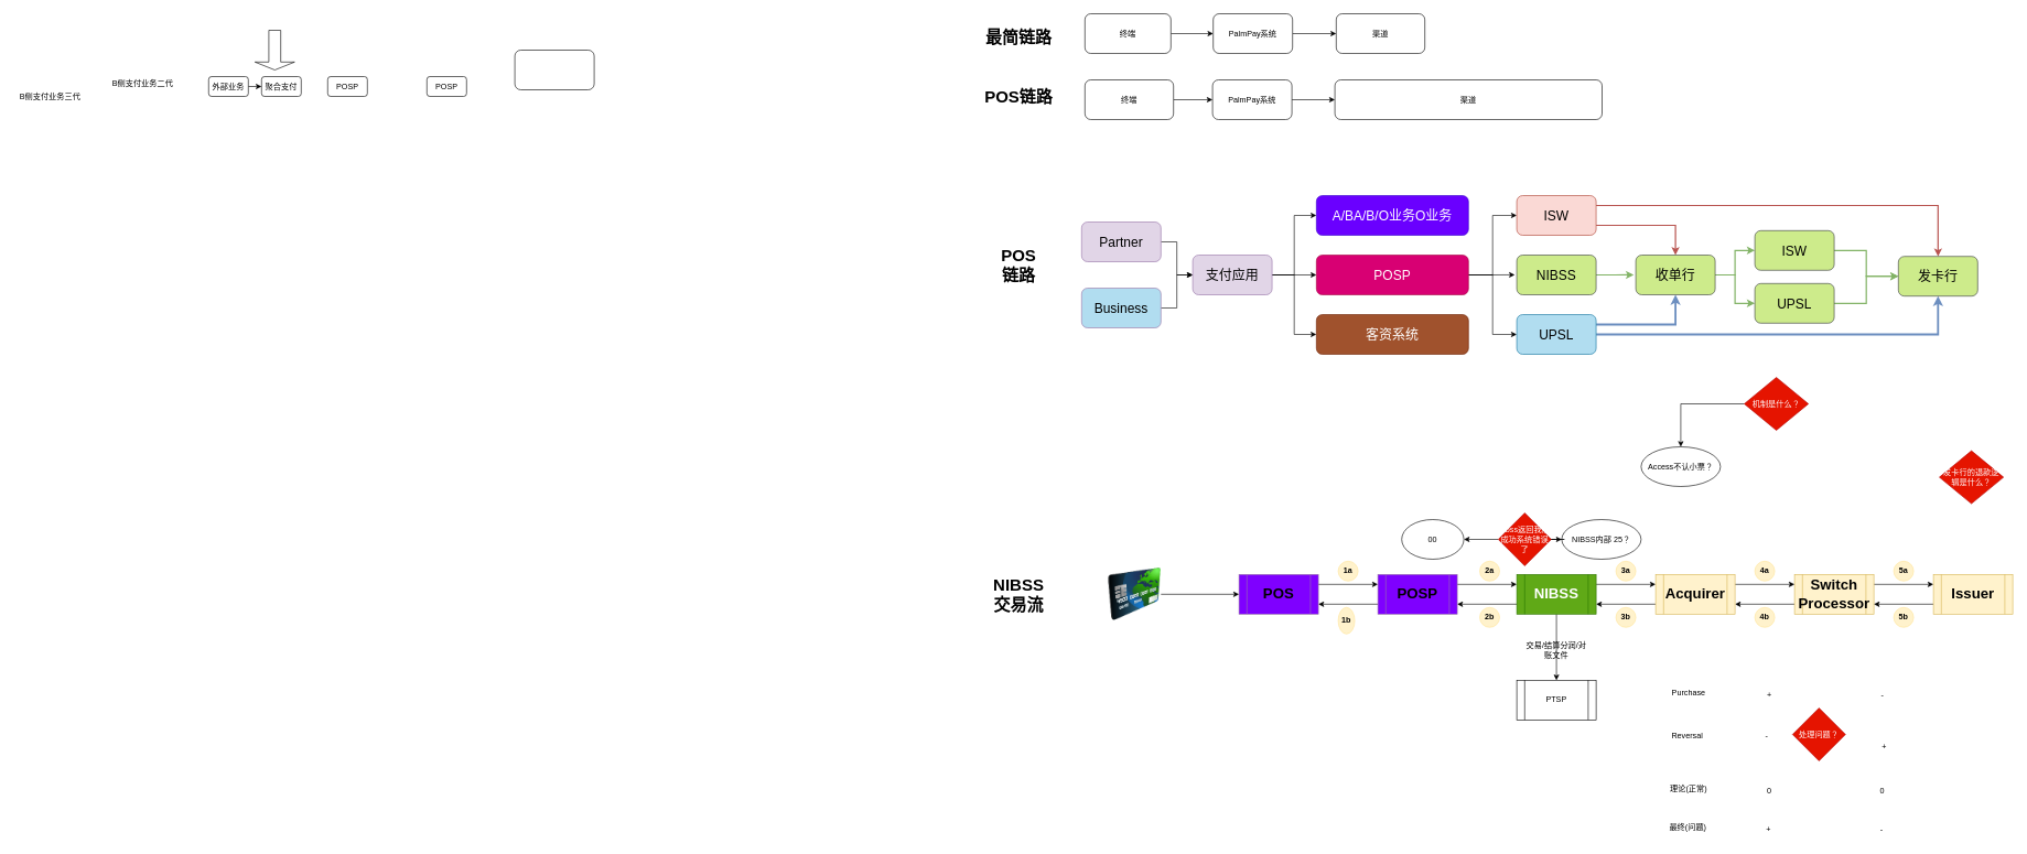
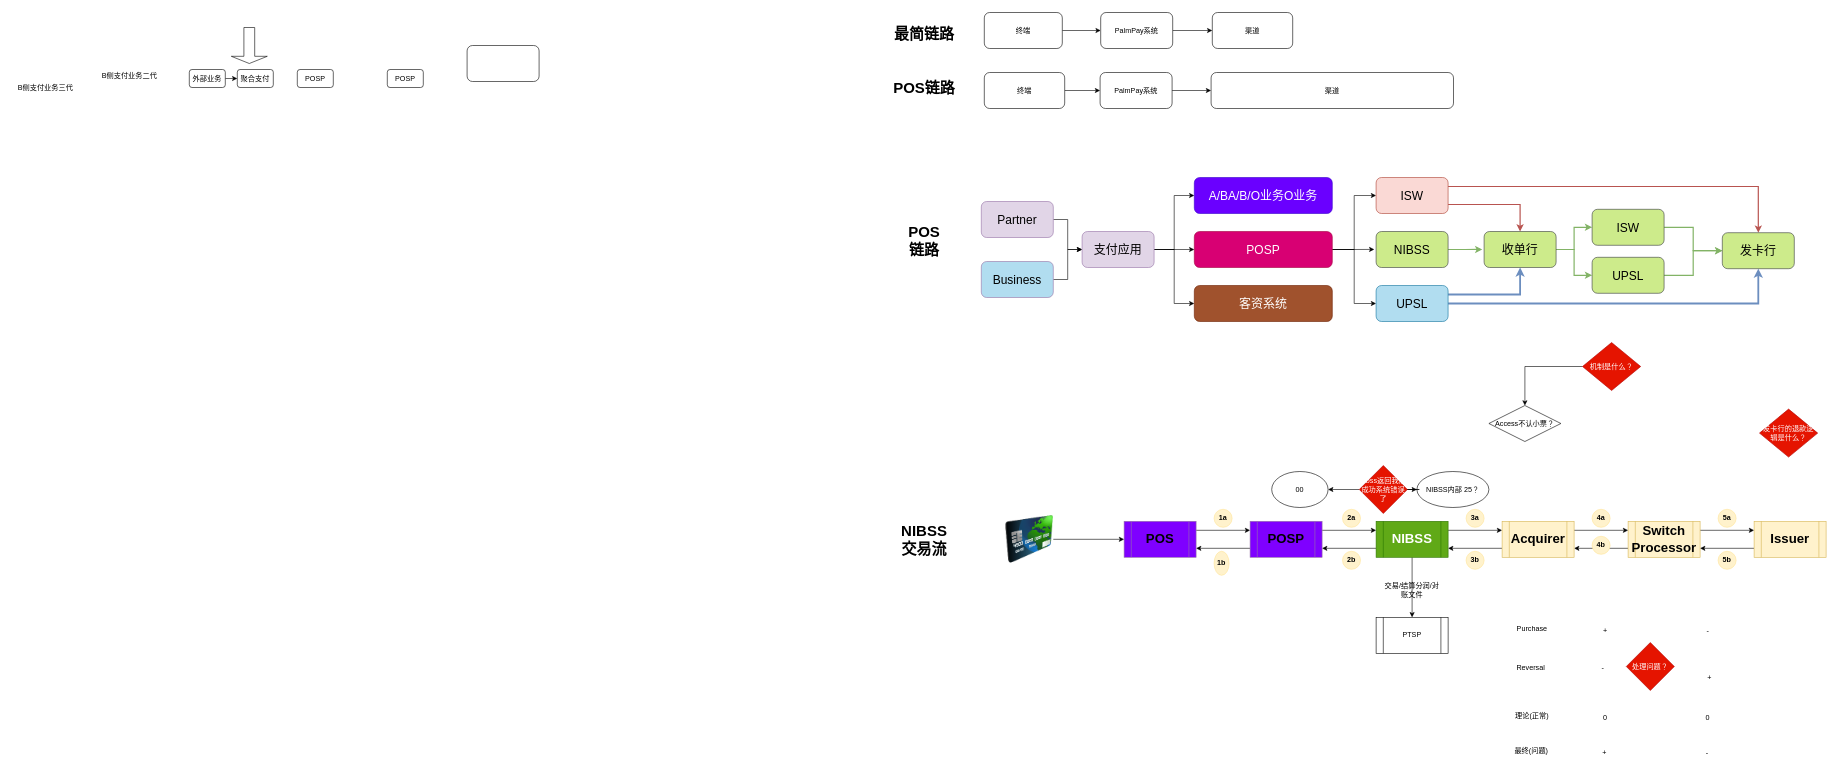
- <mxCell id="64" value="Access不认小票？" style="ellipse;whiteSpace=wrap;html=1;" parent="1" vertex="1"><mxGeometry x="2481" y="675" width="120" height="60" as="geometry" /></mxCell>
+ <mxCell id="64" value="Access不认小票？" style="rhombus;whiteSpace=wrap;html=1;" parent="1" vertex="1"><mxGeometry x="2481" y="675" width="120" height="60" as="geometry" /></mxCell>
- <mxCell id="48" value="&lt;b&gt;4b&lt;/b&gt;" style="ellipse;whiteSpace=wrap;html=1;aspect=fixed;fillColor=#fff2cc;strokeColor=#FFE599;" parent="1" vertex="1"><mxGeometry x="2653" y="918" width="30" height="30" as="geometry" /></mxCell>
+ <mxCell id="48" value="&lt;b&gt;4b&lt;/b&gt;" style="ellipse;whiteSpace=wrap;html=1;aspect=fixed;fillColor=#fff2cc;strokeColor=#FFE599;" parent="1" vertex="1"><mxGeometry x="2653" y="893" width="30" height="30" as="geometry" /></mxCell>
